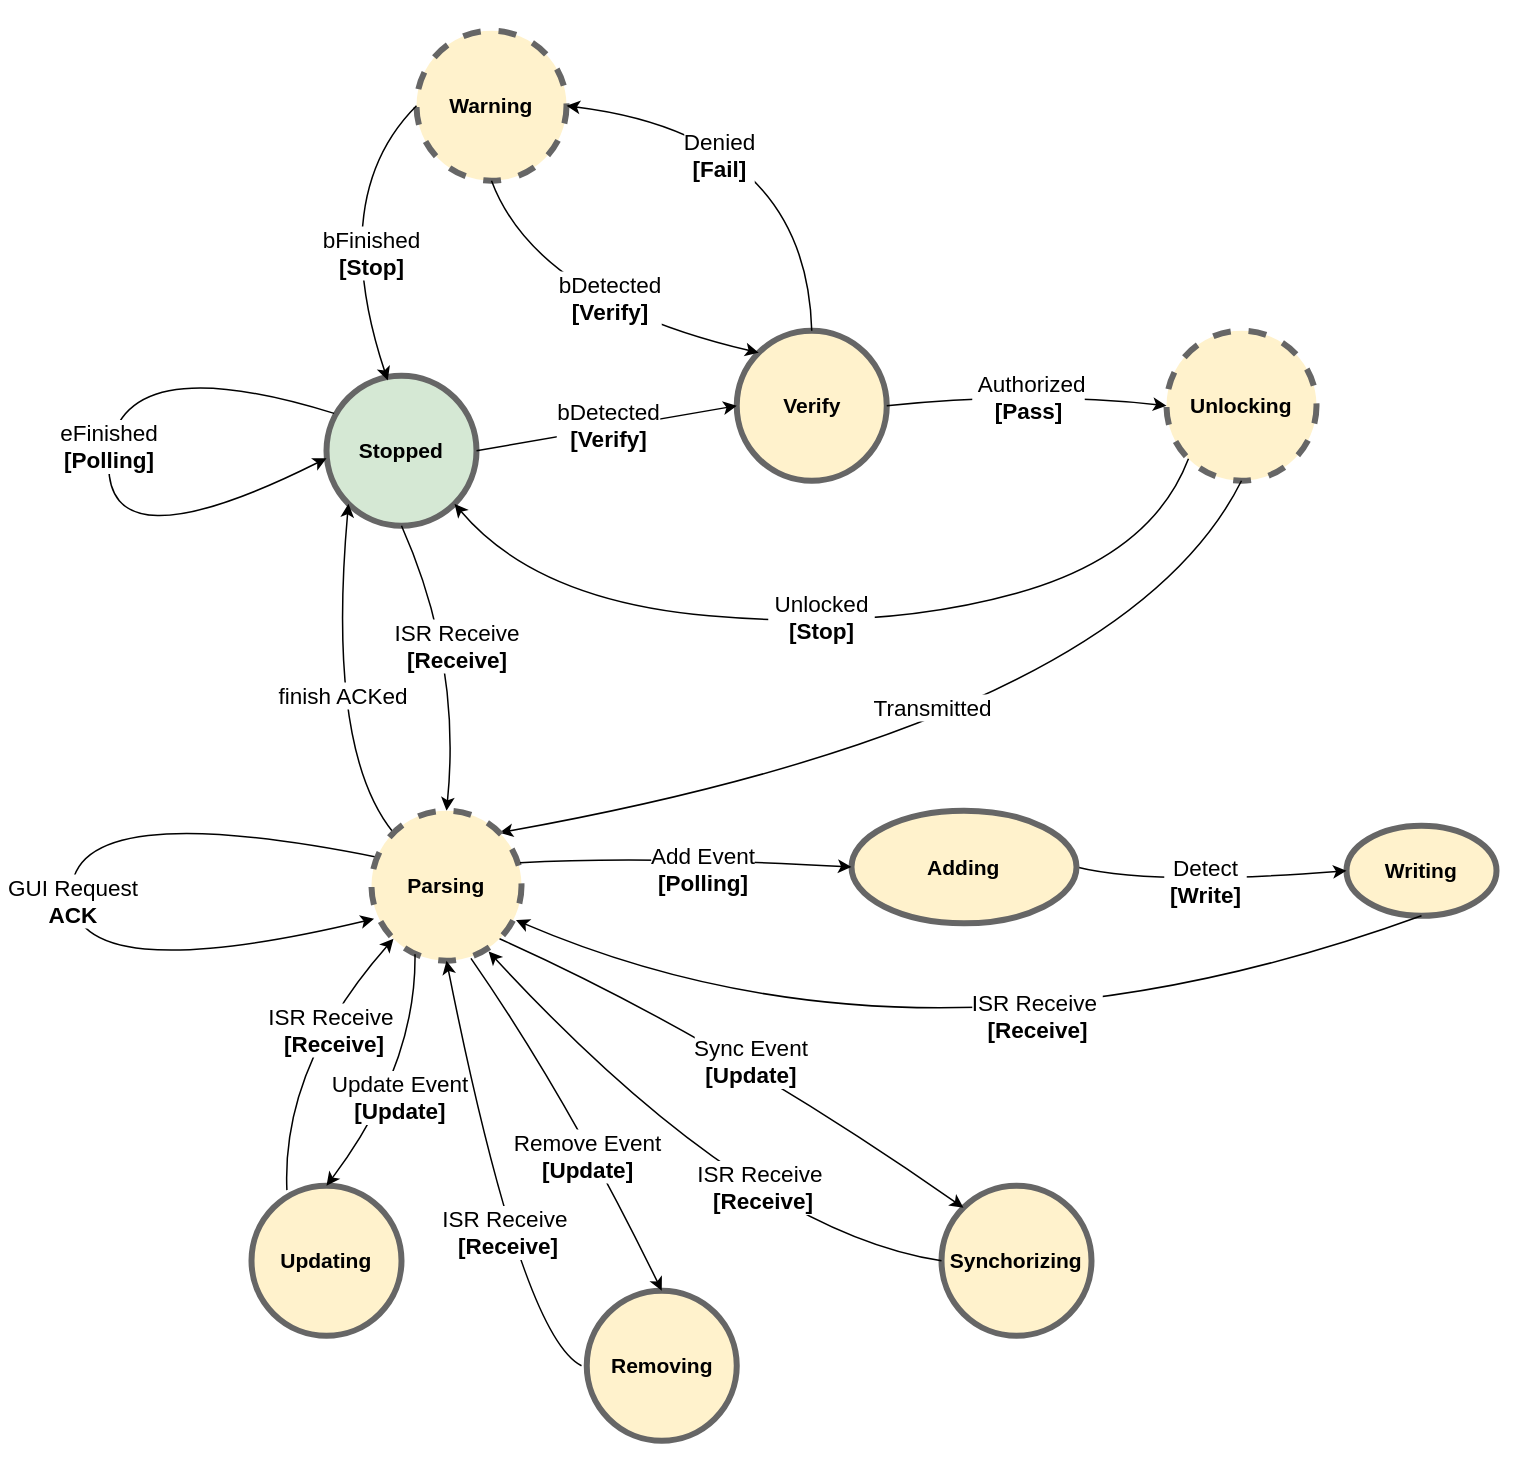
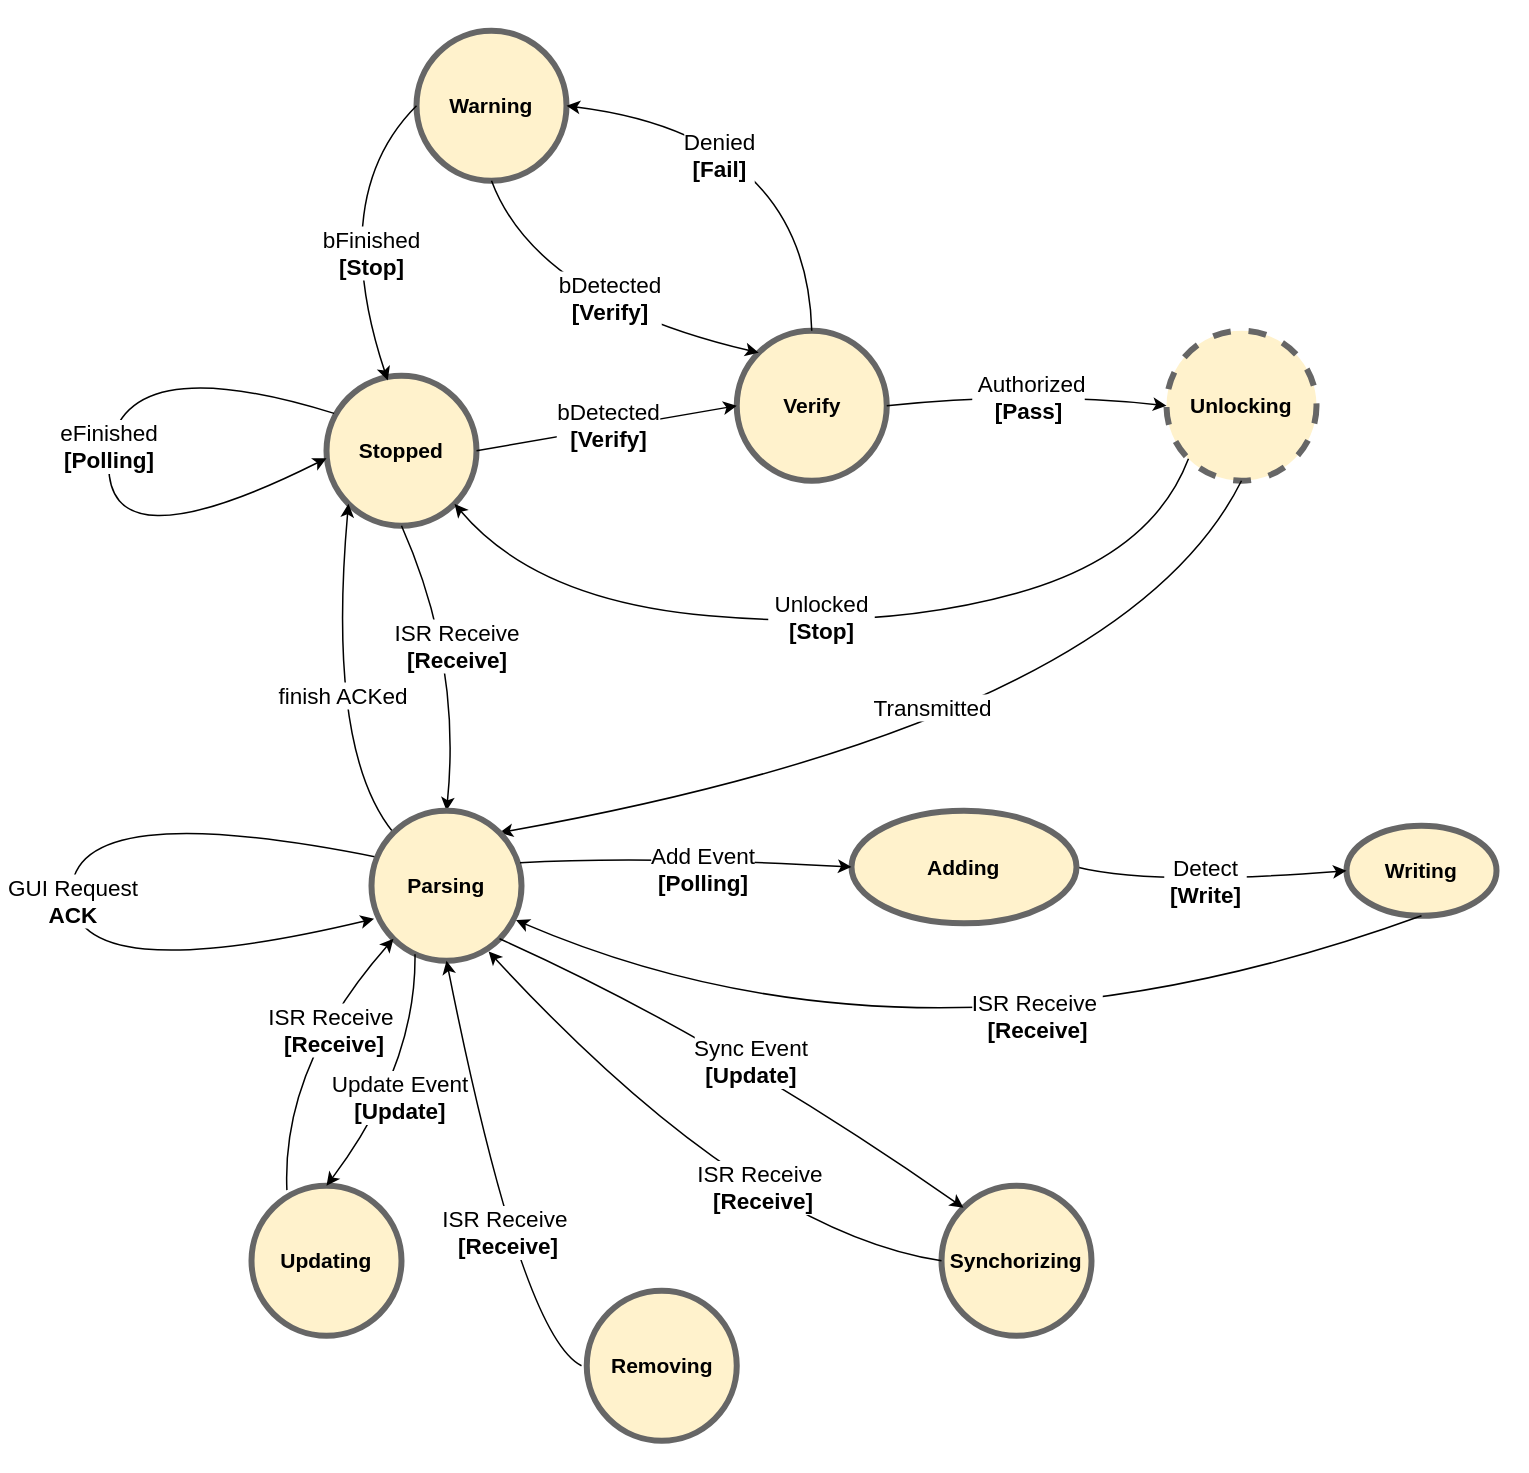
- <mxCell id="2" value="&lt;font style=&quot;font-size: 14px;&quot;&gt;&lt;b&gt;Warning&lt;br&gt;&lt;/b&gt;&lt;/font&gt;" style="ellipse;whiteSpace=wrap;html=1;aspect=fixed;strokeWidth=4;fillColor=#fff2cc;strokeColor=#666666;dashed=1;" vertex="1" parent="1"><mxGeometry x="250" y="20" width="100" height="100" as="geometry" /></mxCell>
+ <mxCell id="2" value="&lt;font style=&quot;font-size: 14px;&quot;&gt;&lt;b&gt;Warning&lt;br&gt;&lt;/b&gt;&lt;/font&gt;" style="ellipse;whiteSpace=wrap;html=1;aspect=fixed;strokeWidth=4;fillColor=#fff2cc;strokeColor=#666666;" vertex="1" parent="1"><mxGeometry x="250" y="20" width="100" height="100" as="geometry" /></mxCell>
- <mxCell id="5" value="&lt;font style=&quot;font-size: 14px;&quot;&gt;&lt;b&gt;Stopped&lt;/b&gt;&lt;/font&gt;" style="ellipse;whiteSpace=wrap;html=1;aspect=fixed;strokeWidth=4;fillColor=#d5e8d4;strokeColor=#666666;" vertex="1" parent="1"><mxGeometry x="190" y="250" width="100" height="100" as="geometry" /></mxCell>
+ <mxCell id="5" value="&lt;font style=&quot;font-size: 14px;&quot;&gt;&lt;b&gt;Stopped&lt;/b&gt;&lt;/font&gt;" style="ellipse;whiteSpace=wrap;html=1;aspect=fixed;strokeWidth=4;fillColor=#fff2cc;strokeColor=#666666;" vertex="1" parent="1"><mxGeometry x="190" y="250" width="100" height="100" as="geometry" /></mxCell>
- <mxCell id="33" value="&lt;span style=&quot;font-size: 14px;&quot;&gt;&lt;b&gt;Parsing&lt;/b&gt;&lt;/span&gt;" style="ellipse;whiteSpace=wrap;html=1;aspect=fixed;strokeWidth=4;fillColor=#fff2cc;strokeColor=#666666;dashed=1;" vertex="1" parent="1"><mxGeometry x="220" y="540" width="100" height="100" as="geometry" /></mxCell>
+ <mxCell id="33" value="&lt;span style=&quot;font-size: 14px;&quot;&gt;&lt;b&gt;Parsing&lt;/b&gt;&lt;/span&gt;" style="ellipse;whiteSpace=wrap;html=1;aspect=fixed;strokeWidth=4;fillColor=#fff2cc;strokeColor=#666666;" vertex="1" parent="1"><mxGeometry x="220" y="540" width="100" height="100" as="geometry" /></mxCell>
- <mxCell id="48" value="" style="curved=1;endArrow=classic;html=1;rounded=0;exitX=0.663;exitY=0.984;exitDx=0;exitDy=0;entryX=0.5;entryY=0;entryDx=0;entryDy=0;exitPerimeter=0;" edge="1" parent="1" source="33" target="34"><mxGeometry width="50" height="50" relative="1" as="geometry"><mxPoint x="259" y="646" as="sourcePoint" /><mxPoint x="200" y="800" as="targetPoint" /><Array as="points"><mxPoint x="350" y="730" /></Array></mxGeometry></mxCell>
- <mxCell id="49" value="&lt;font style=&quot;font-size: 15px;&quot;&gt;Remove Event&lt;br&gt;&lt;b&gt;&amp;nbsp;[Update]&amp;nbsp;&lt;/b&gt;&lt;br&gt;&lt;/font&gt;" style="edgeLabel;html=1;align=center;verticalAlign=middle;resizable=0;points=[];" vertex="1" connectable="0" parent="48"><mxGeometry x="0.053" y="5" relative="1" as="geometry"><mxPoint x="-1" y="21" as="offset" /></mxGeometry></mxCell>
